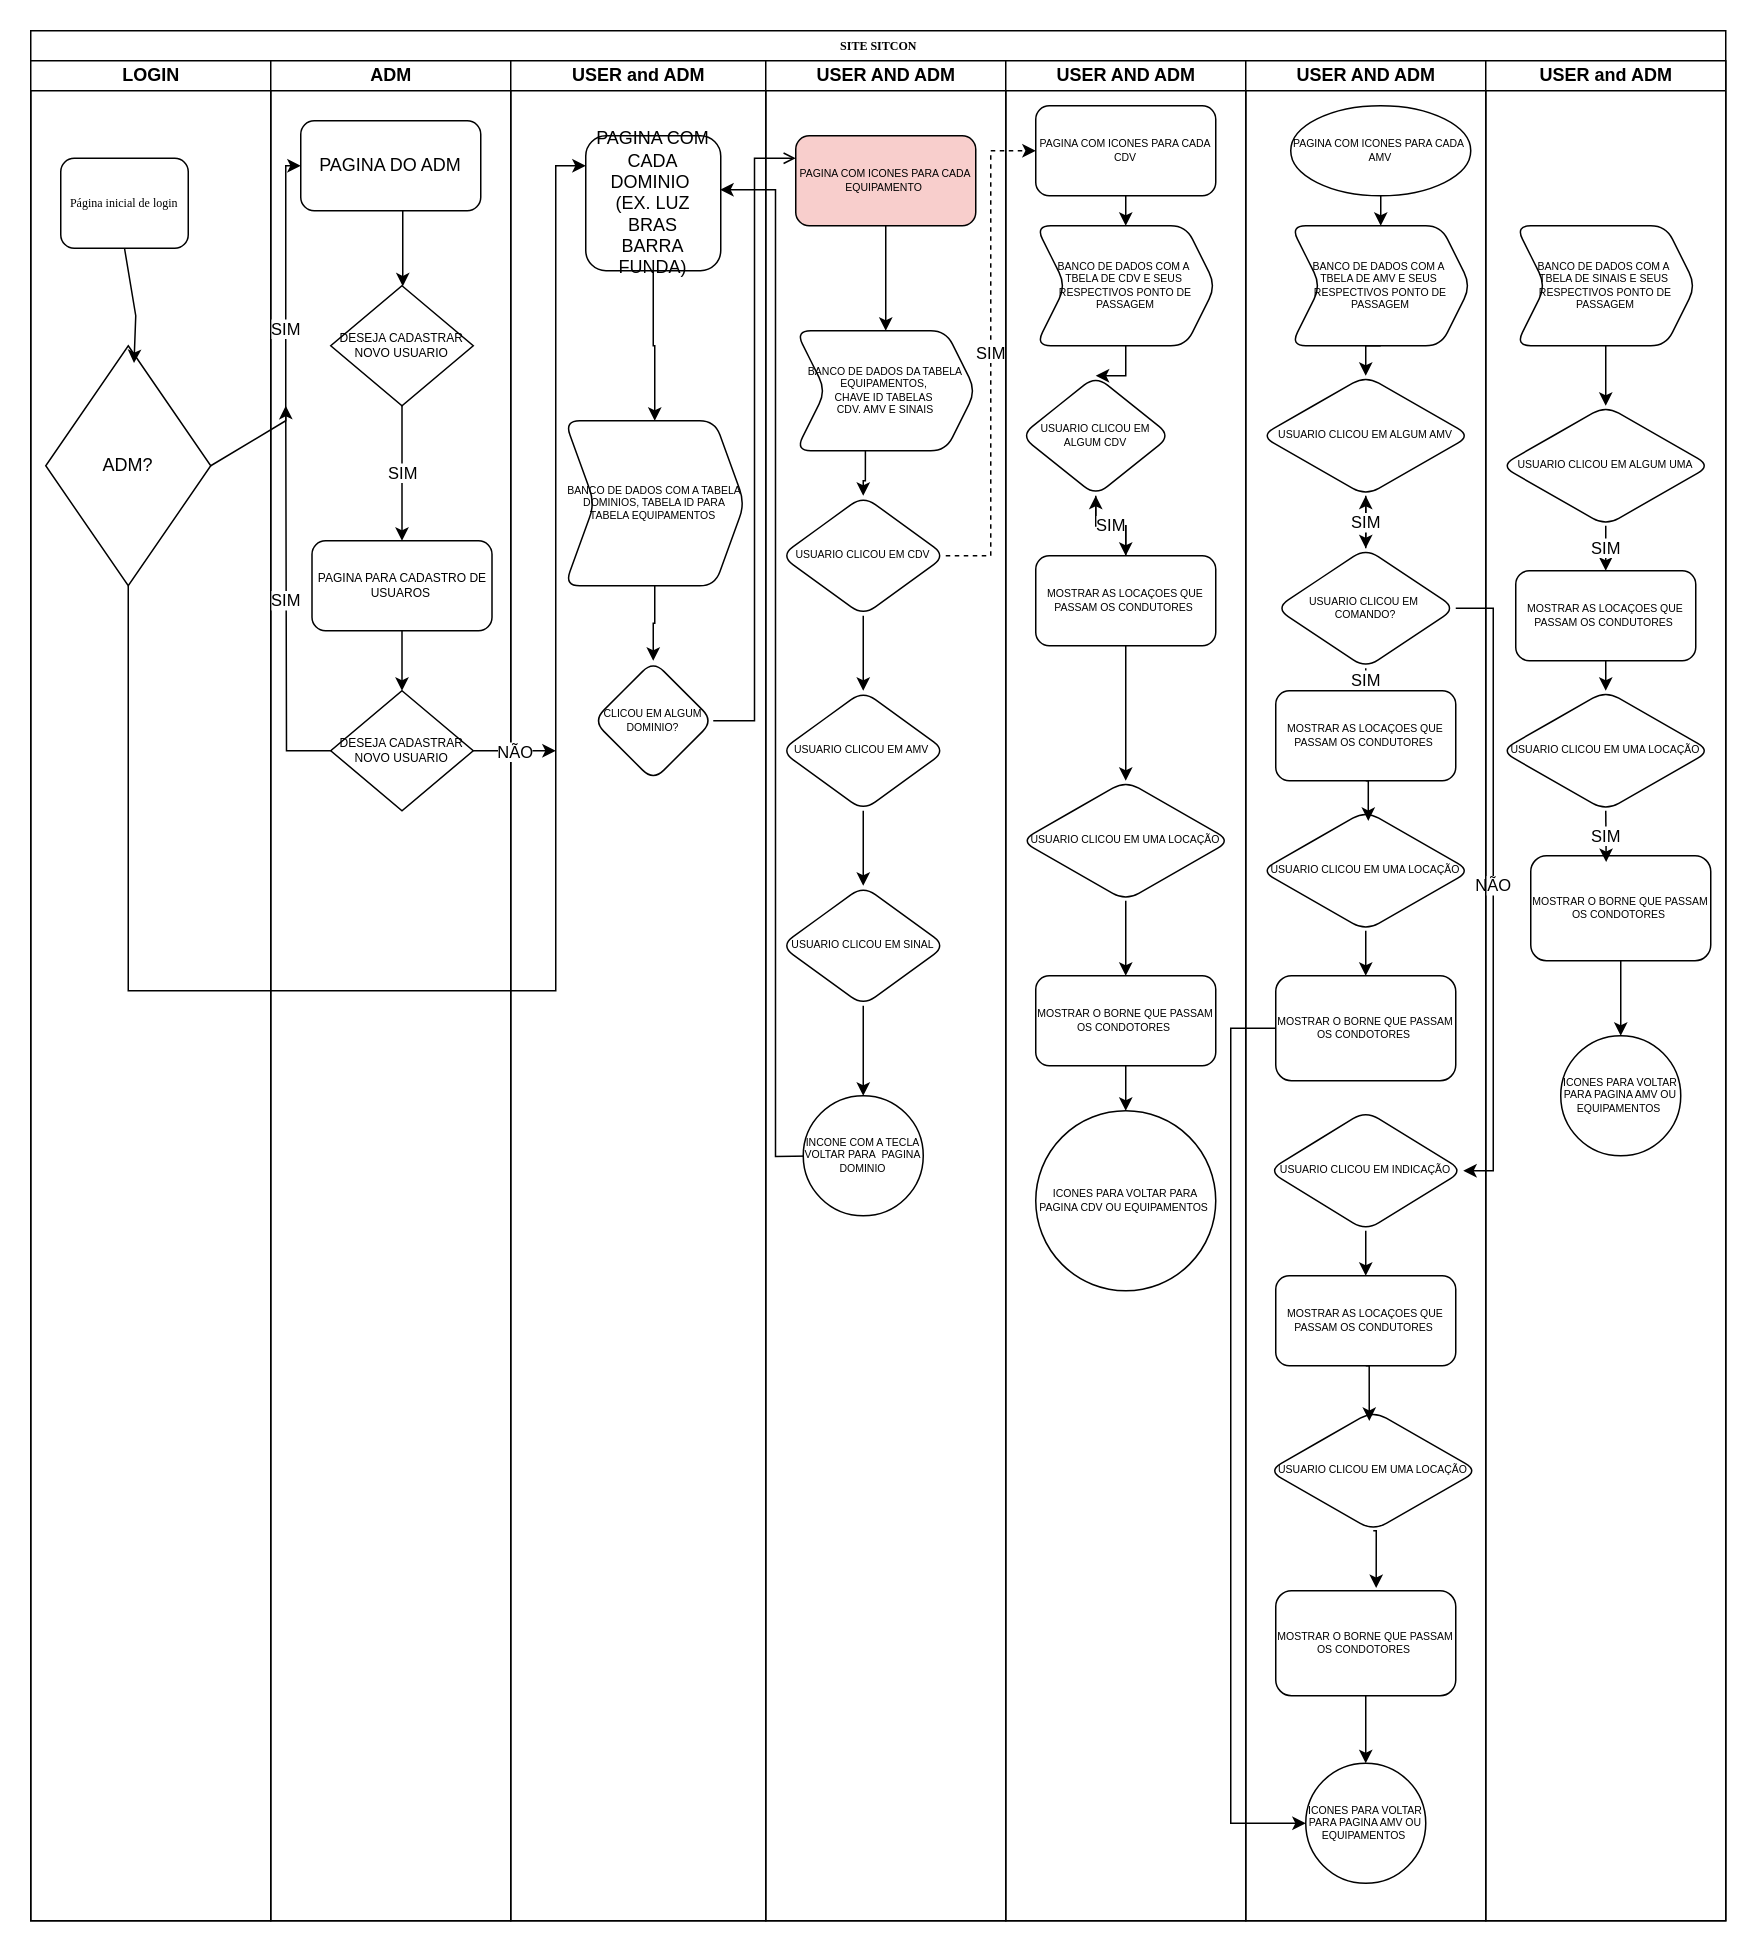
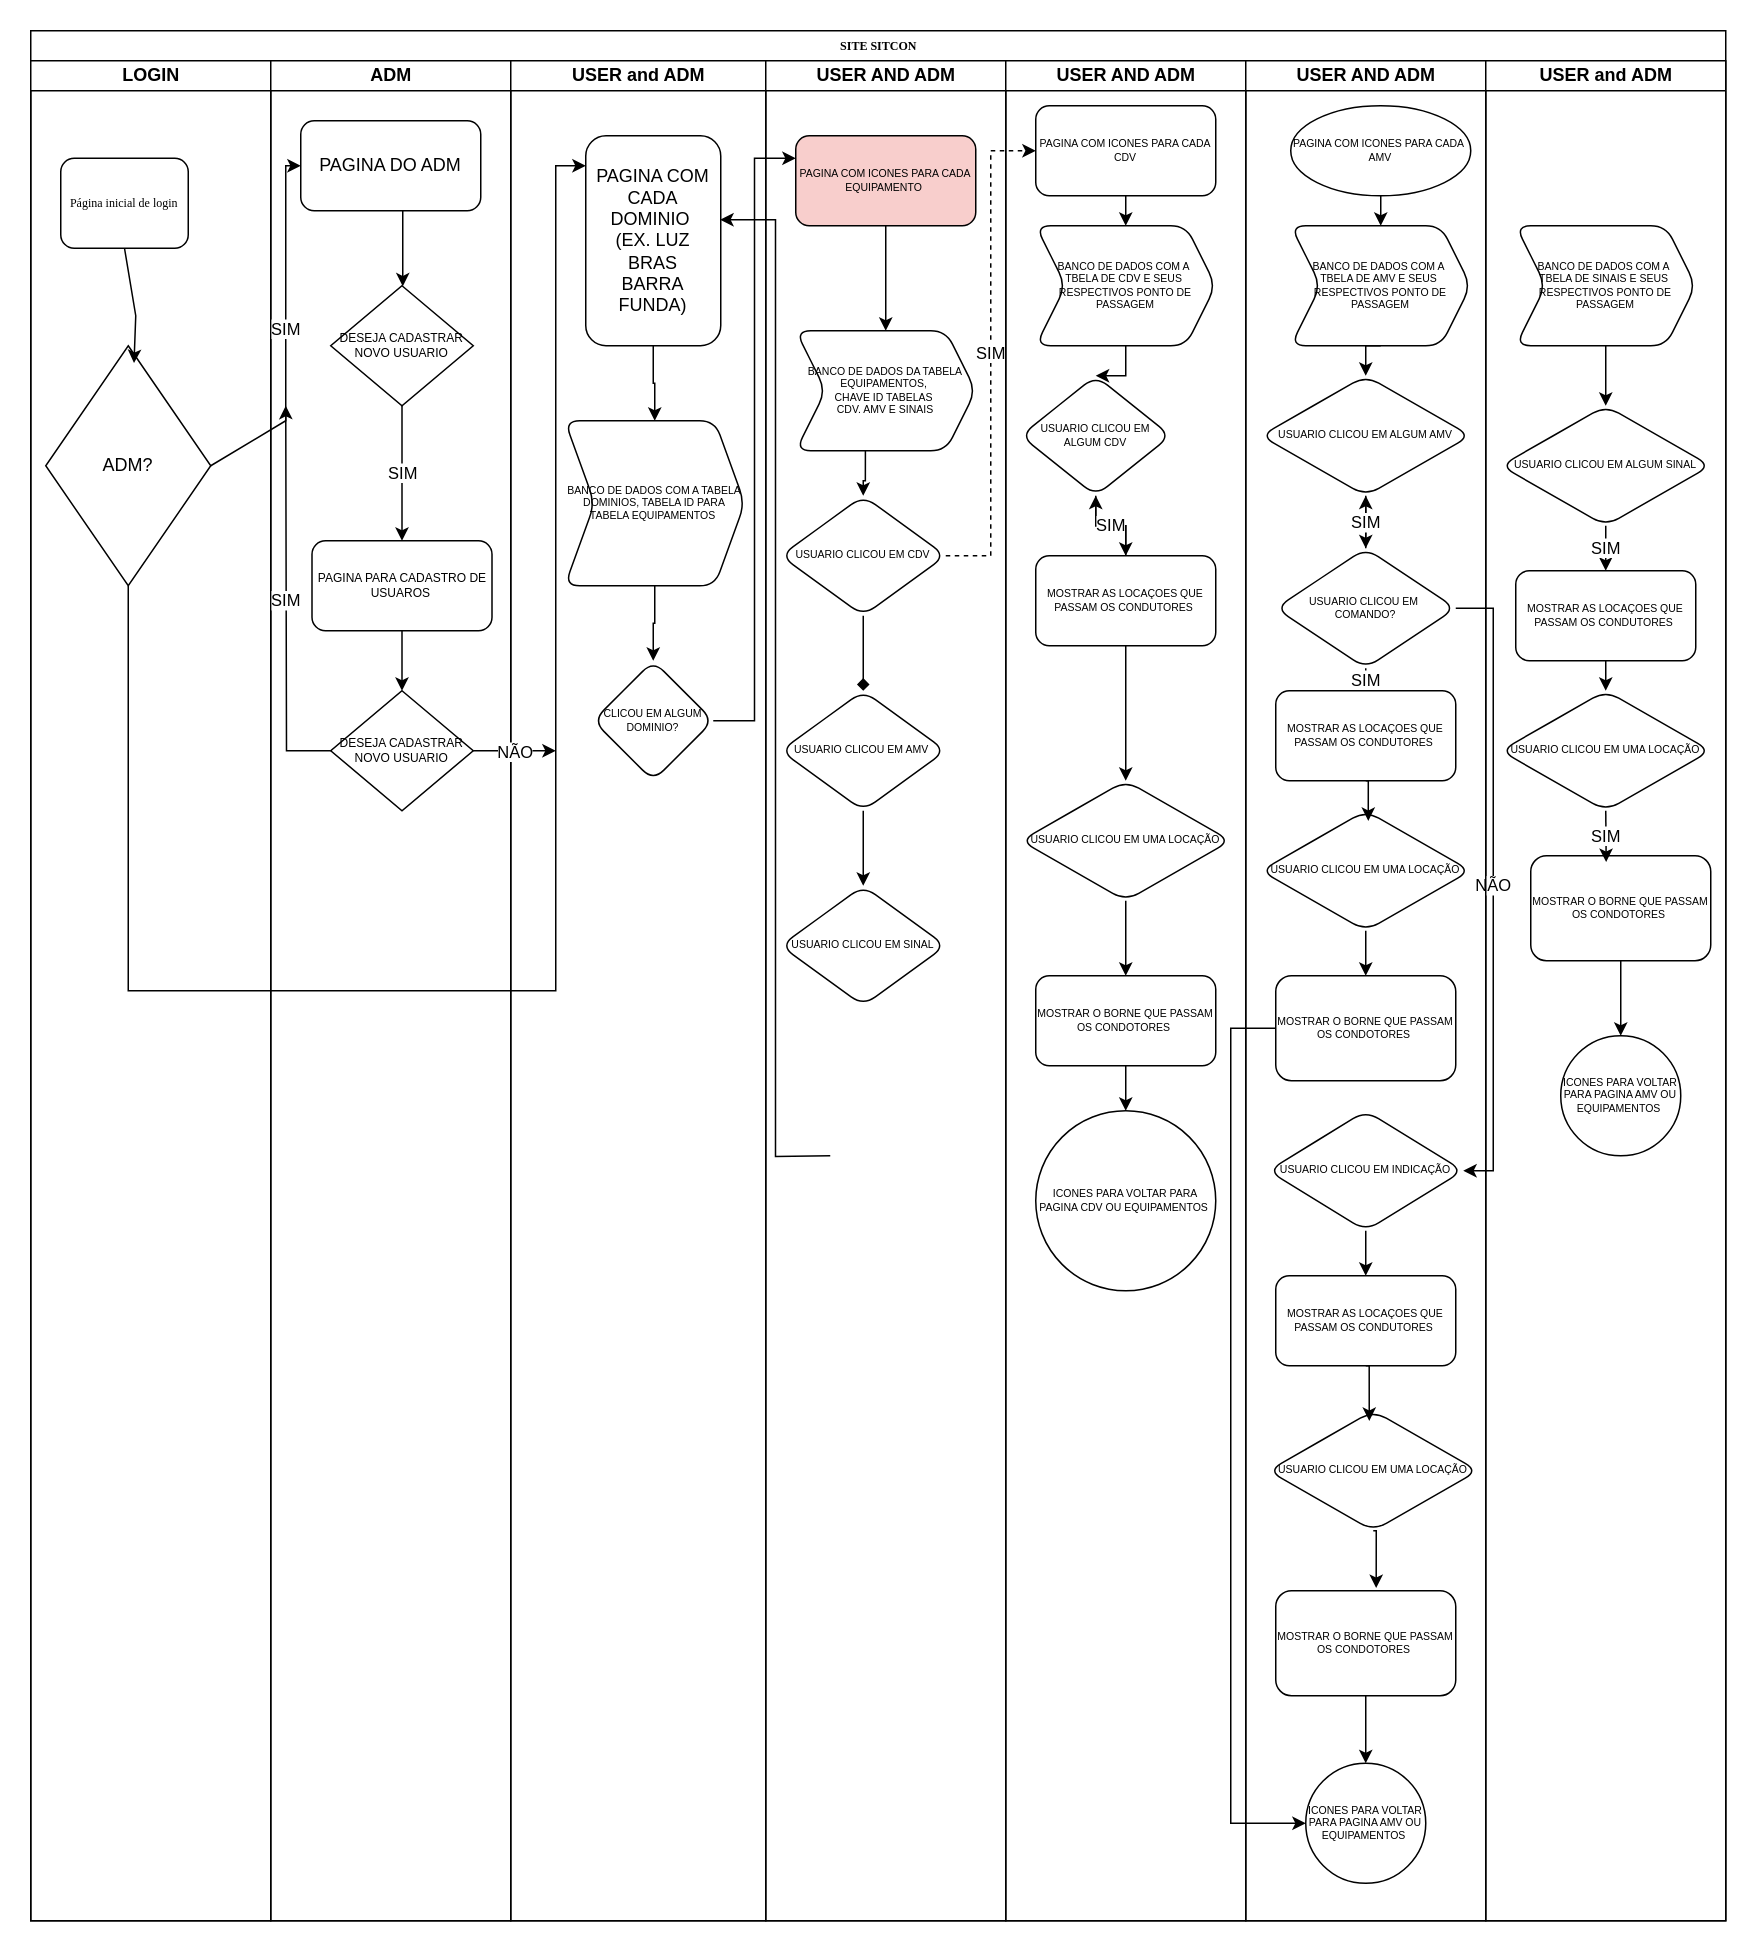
- <mxCell id="58" value="" style="edgeStyle=orthogonalEdgeStyle;rounded=0;orthogonalLoop=1;jettySize=auto;html=1;entryX=0;entryY=0.25;entryDx=0;entryDy=0;endArrow=open;" parent="2" source="25" target="30" edge="1"><mxGeometry relative="1" as="geometry" /></mxCell>
+ <mxCell id="58" value="" style="edgeStyle=orthogonalEdgeStyle;rounded=0;orthogonalLoop=1;jettySize=auto;html=1;entryX=0;entryY=0.25;entryDx=0;entryDy=0;" parent="2" source="25" target="30" edge="1"><mxGeometry relative="1" as="geometry" /></mxCell>
- <mxCell id="22" value="PAGINA COM CADA DOMINIO&amp;nbsp;&lt;div&gt;(EX. LUZ&lt;/div&gt;&lt;div&gt;BRAS&lt;/div&gt;&lt;div&gt;BARRA FUNDA)&lt;/div&gt;" style="rounded=1;whiteSpace=wrap;html=1;" parent="20" vertex="1"><mxGeometry x="50" y="50" width="90" height="90" as="geometry" /></mxCell>
+ <mxCell id="22" value="PAGINA COM CADA DOMINIO&amp;nbsp;&lt;div&gt;(EX. LUZ&lt;/div&gt;&lt;div&gt;BRAS&lt;/div&gt;&lt;div&gt;BARRA FUNDA)&lt;/div&gt;" style="rounded=1;whiteSpace=wrap;html=1;" parent="20" vertex="1"><mxGeometry x="50" y="50" width="90" height="140" as="geometry" /></mxCell>
- <mxCell id="90" value="USUARIO CLICOU EM ALGUM UMA" style="rhombus;whiteSpace=wrap;html=1;fontSize=7;rounded=1;" vertex="1" parent="86"><mxGeometry x="10" y="230" width="140" height="80" as="geometry" /></mxCell>
+ <mxCell id="90" value="USUARIO CLICOU EM ALGUM SINAL" style="rhombus;whiteSpace=wrap;html=1;fontSize=7;rounded=1;" vertex="1" parent="86"><mxGeometry x="10" y="230" width="140" height="80" as="geometry" /></mxCell>
- <mxCell id="33" value="" style="edgeStyle=orthogonalEdgeStyle;rounded=0;orthogonalLoop=1;jettySize=auto;html=1;" parent="27" source="34" target="36" edge="1"><mxGeometry relative="1" as="geometry" /></mxCell>
+ <mxCell id="33" value="" style="edgeStyle=orthogonalEdgeStyle;rounded=0;orthogonalLoop=1;jettySize=auto;html=1;endArrow=diamond;" parent="27" source="34" target="36" edge="1"><mxGeometry relative="1" as="geometry" /></mxCell>
- <mxCell id="37" value="" style="edgeStyle=orthogonalEdgeStyle;rounded=0;orthogonalLoop=1;jettySize=auto;html=1;" parent="27" source="38" target="39" edge="1"><mxGeometry relative="1" as="geometry" /></mxCell>
- <mxCell id="39" value="INCONE COM A TECLA VOLTAR PARA&amp;nbsp; PAGINA DOMINIO" style="ellipse;whiteSpace=wrap;html=1;fontSize=7;rounded=1;spacingTop=-1;" parent="27" vertex="1"><mxGeometry x="25" y="690" width="80" height="80" as="geometry" /></mxCell>
